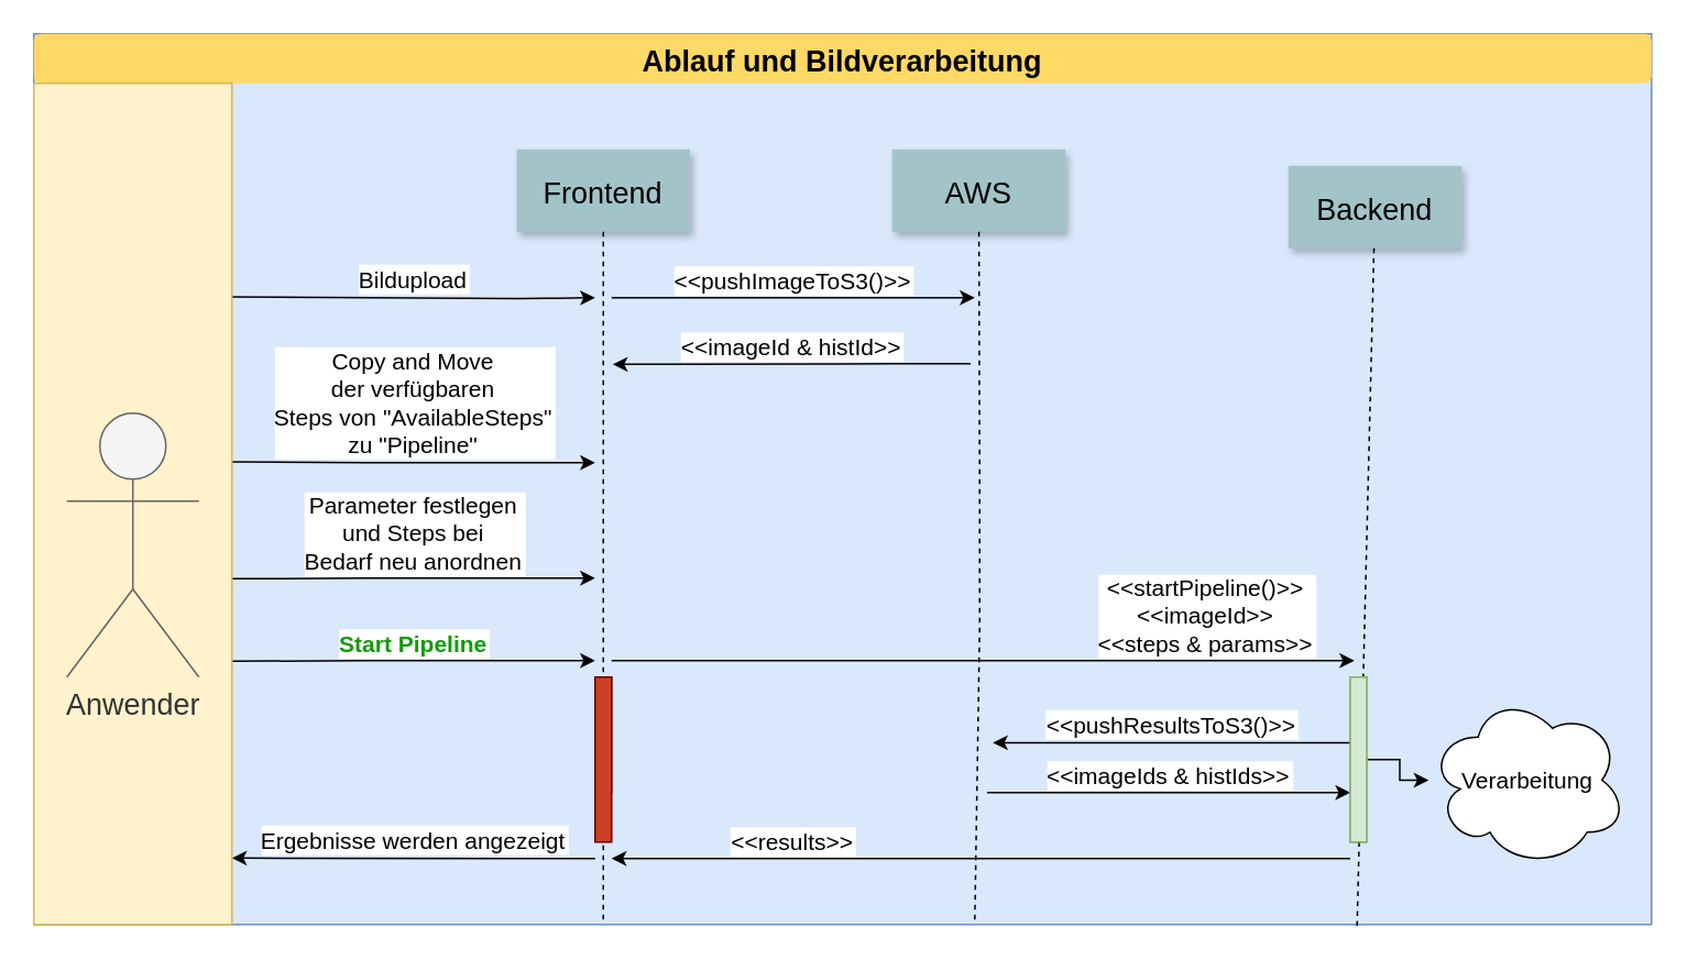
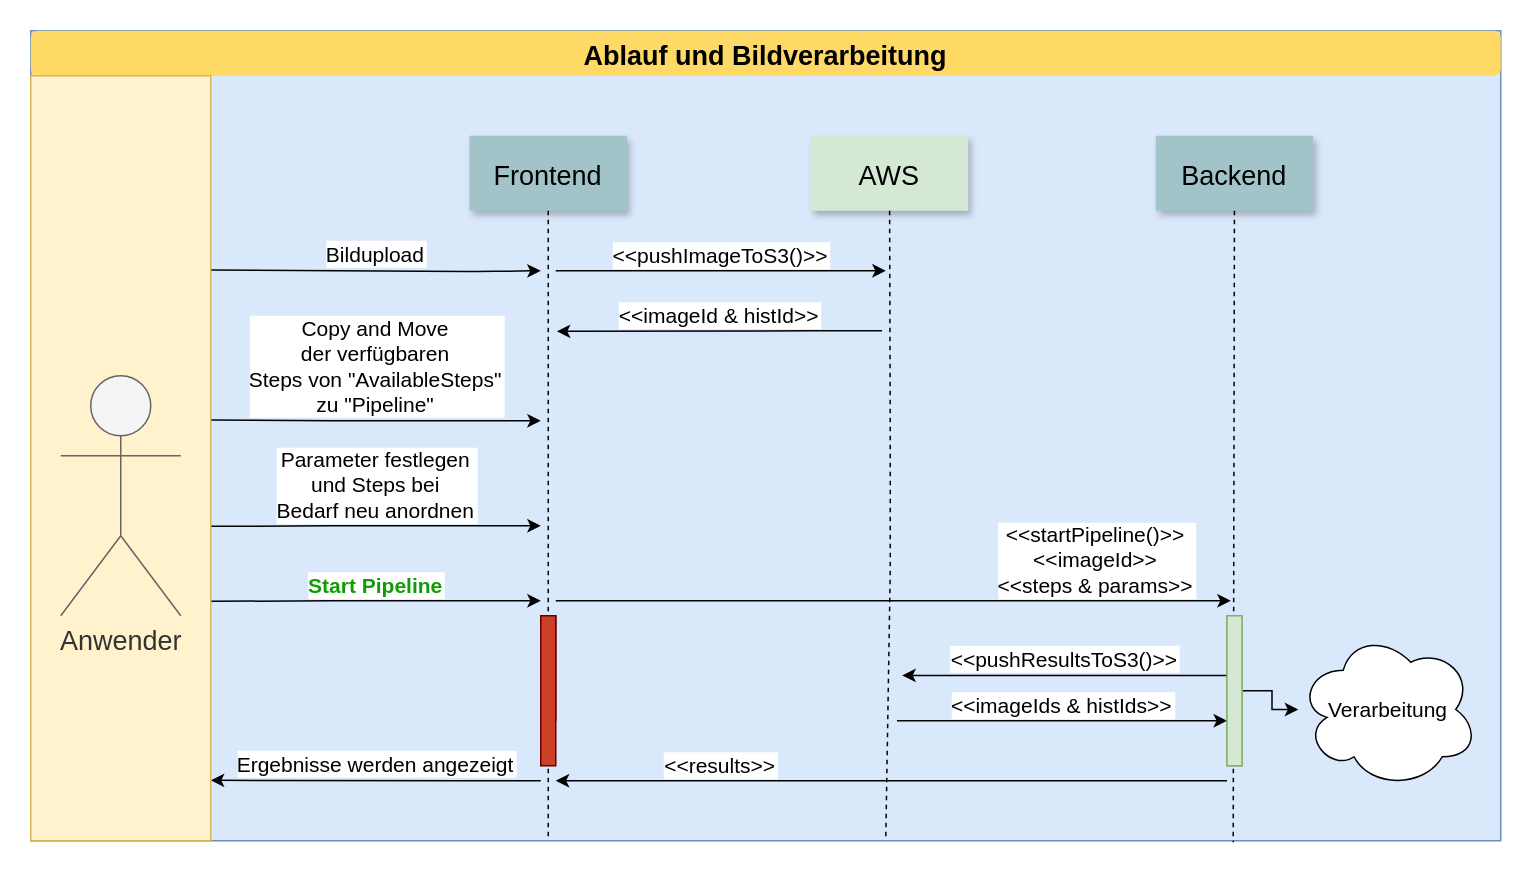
- <mxCell id="6" value="AWS" style="shadow=1;fillColor=#A2C4C9;strokeColor=none;fontSize=18;" vertex="1" parent="1"><mxGeometry x="540" y="90" width="105" height="50" as="geometry" /></mxCell>
+ <mxCell id="6" value="AWS" style="shadow=1;fillColor=#d5e8d4;strokeColor=none;fontSize=18;" vertex="1" parent="1"><mxGeometry x="540" y="90" width="105" height="50" as="geometry" /></mxCell>
- <mxCell id="11" value="Backend" style="shadow=1;fillColor=#A2C4C9;strokeColor=none;fontSize=18;" vertex="1" parent="1"><mxGeometry x="780" y="100" width="105" height="50" as="geometry" /></mxCell>
+ <mxCell id="11" value="Backend" style="shadow=1;fillColor=#A2C4C9;strokeColor=none;fontSize=18;" vertex="1" parent="1"><mxGeometry x="770" y="90" width="105" height="50" as="geometry" /></mxCell>
